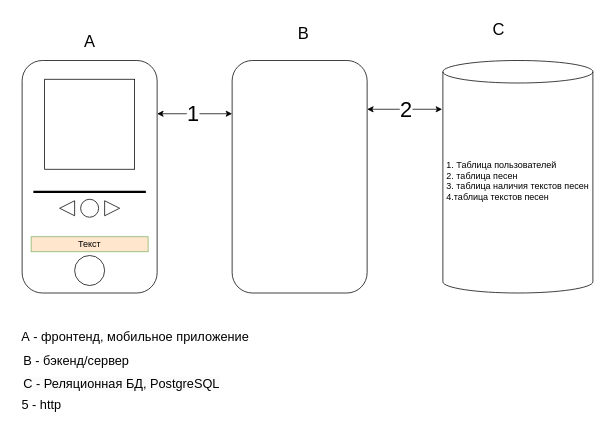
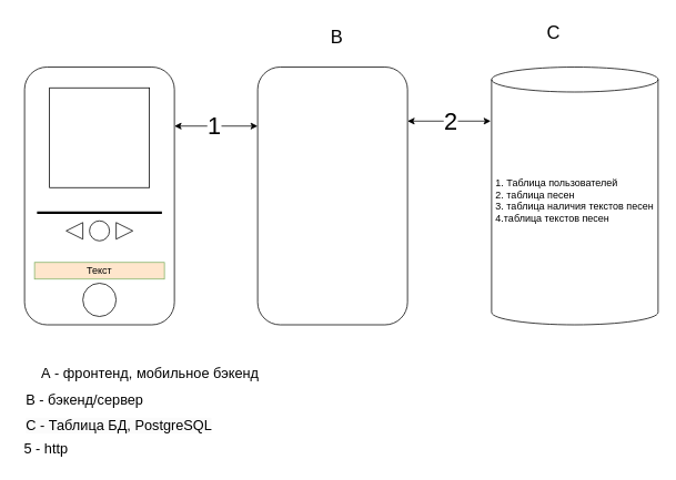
- <mxCell id="6" value="&lt;font style=&quot;font-size: 22px;&quot;&gt;А&lt;/font&gt;" style="text;html=1;align=center;verticalAlign=middle;resizable=0;points=[];autosize=1;strokeColor=none;fillColor=none;" vertex="1" parent="1"><mxGeometry x="99" y="35" width="40" height="40" as="geometry" /></mxCell>
- <mxCell id="11" value="&lt;font style=&quot;font-size: 17px;&quot;&gt;А - фронтенд, мобильное приложение&lt;/font&gt;" style="text;html=1;align=center;verticalAlign=middle;whiteSpace=wrap;rounded=0;" vertex="1" parent="1"><mxGeometry x="20" y="435" width="320" height="30" as="geometry" /></mxCell>
+ <mxCell id="11" value="&lt;font style=&quot;font-size: 17px;&quot;&gt;А - фронтенд, мобильное бэкенд&lt;/font&gt;" style="text;html=1;align=center;verticalAlign=middle;whiteSpace=wrap;rounded=0;" vertex="1" parent="1"><mxGeometry x="20" y="435" width="320" height="30" as="geometry" /></mxCell>
- <mxCell id="13" value="&lt;span style=&quot;color: rgb(0, 0, 0); font-family: Helvetica; font-size: 17px; font-style: normal; font-variant-ligatures: normal; font-variant-caps: normal; font-weight: 400; letter-spacing: normal; orphans: 2; text-align: center; text-indent: 0px; text-transform: none; widows: 2; word-spacing: 0px; -webkit-text-stroke-width: 0px; white-space: normal; background-color: rgb(251, 251, 251); text-decoration-thickness: initial; text-decoration-style: initial; text-decoration-color: initial; display: inline !important; float: none;&quot;&gt;С - Реляционная БД, PostgreSQL&lt;/span&gt;" style="text;whiteSpace=wrap;html=1;" vertex="1" parent="1"><mxGeometry x="29" y="495" width="340" height="40" as="geometry" /></mxCell>
+ <mxCell id="13" value="&lt;span style=&quot;color: rgb(0, 0, 0); font-family: Helvetica; font-size: 17px; font-style: normal; font-variant-ligatures: normal; font-variant-caps: normal; font-weight: 400; letter-spacing: normal; orphans: 2; text-align: center; text-indent: 0px; text-transform: none; widows: 2; word-spacing: 0px; -webkit-text-stroke-width: 0px; white-space: normal; background-color: rgb(251, 251, 251); text-decoration-thickness: initial; text-decoration-style: initial; text-decoration-color: initial; display: inline !important; float: none;&quot;&gt;С - Таблица БД, PostgreSQL&lt;/span&gt;" style="text;whiteSpace=wrap;html=1;" vertex="1" parent="1"><mxGeometry x="29" y="495" width="340" height="40" as="geometry" /></mxCell>
